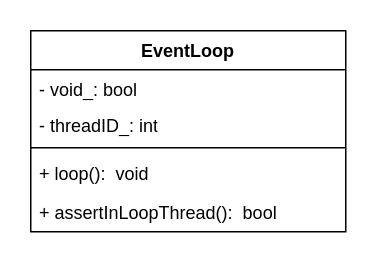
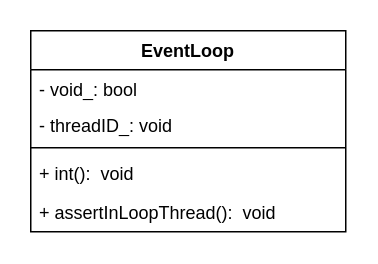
- <mxCell id="4" value="- threadID_: int" style="text;strokeColor=none;fillColor=none;align=left;verticalAlign=top;spacingLeft=4;spacingRight=4;overflow=hidden;rotatable=0;points=[[0,0.5],[1,0.5]];portConstraint=eastwest;whiteSpace=wrap;html=1;" parent="2" vertex="1"><mxGeometry y="50" width="210" height="24" as="geometry" /></mxCell>
+ <mxCell id="4" value="- threadID_: void" style="text;strokeColor=none;fillColor=none;align=left;verticalAlign=top;spacingLeft=4;spacingRight=4;overflow=hidden;rotatable=0;points=[[0,0.5],[1,0.5]];portConstraint=eastwest;whiteSpace=wrap;html=1;" parent="2" vertex="1"><mxGeometry y="50" width="210" height="24" as="geometry" /></mxCell>
- <mxCell id="6" value="+ loop():&amp;nbsp; void" style="text;strokeColor=none;fillColor=none;align=left;verticalAlign=top;spacingLeft=4;spacingRight=4;overflow=hidden;rotatable=0;points=[[0,0.5],[1,0.5]];portConstraint=eastwest;whiteSpace=wrap;html=1;" parent="2" vertex="1"><mxGeometry y="82" width="210" height="26" as="geometry" /></mxCell>
+ <mxCell id="6" value="+ int():&amp;nbsp; void" style="text;strokeColor=none;fillColor=none;align=left;verticalAlign=top;spacingLeft=4;spacingRight=4;overflow=hidden;rotatable=0;points=[[0,0.5],[1,0.5]];portConstraint=eastwest;whiteSpace=wrap;html=1;" parent="2" vertex="1"><mxGeometry y="82" width="210" height="26" as="geometry" /></mxCell>
- <mxCell id="7" value="+ assertInLoopThread():&amp;nbsp; bool" style="text;strokeColor=none;fillColor=none;align=left;verticalAlign=top;spacingLeft=4;spacingRight=4;overflow=hidden;rotatable=0;points=[[0,0.5],[1,0.5]];portConstraint=eastwest;whiteSpace=wrap;html=1;" parent="2" vertex="1"><mxGeometry y="108" width="210" height="26" as="geometry" /></mxCell>
+ <mxCell id="7" value="+ assertInLoopThread():&amp;nbsp; void" style="text;strokeColor=none;fillColor=none;align=left;verticalAlign=top;spacingLeft=4;spacingRight=4;overflow=hidden;rotatable=0;points=[[0,0.5],[1,0.5]];portConstraint=eastwest;whiteSpace=wrap;html=1;" parent="2" vertex="1"><mxGeometry y="108" width="210" height="26" as="geometry" /></mxCell>
